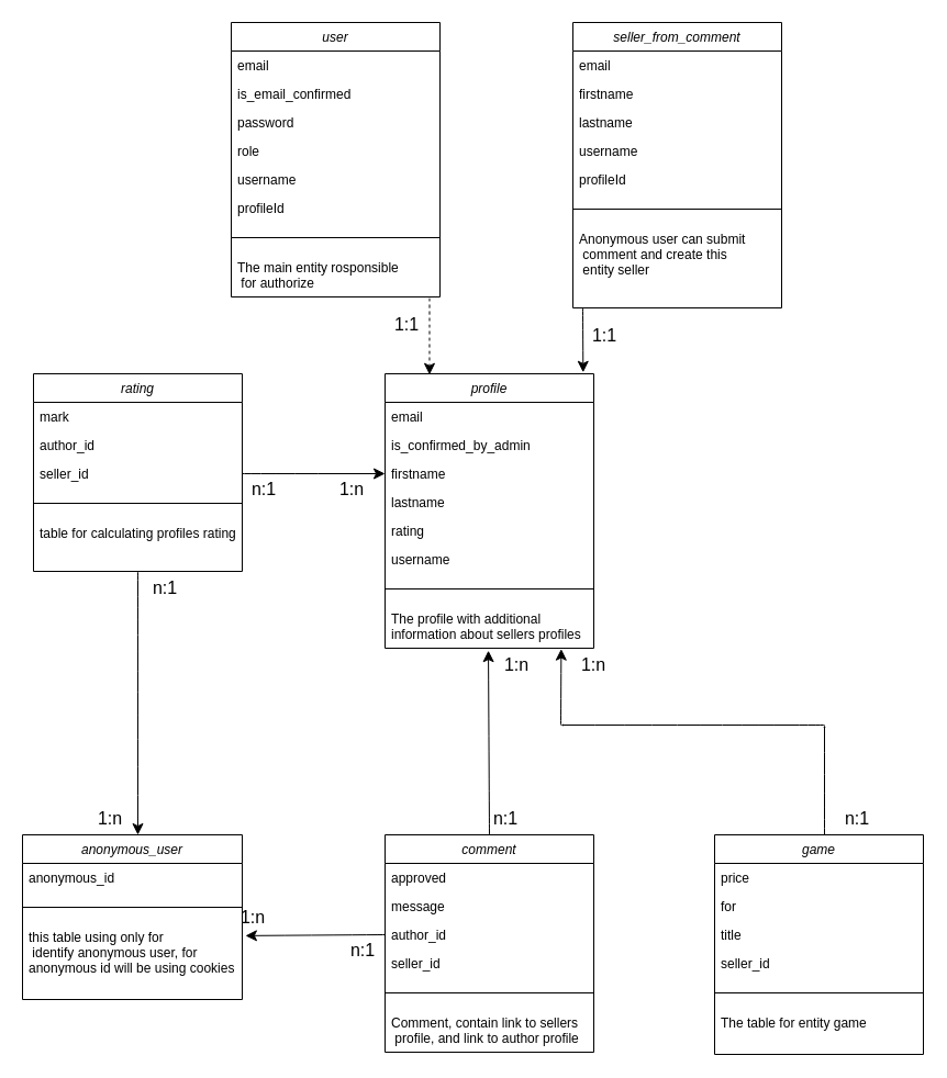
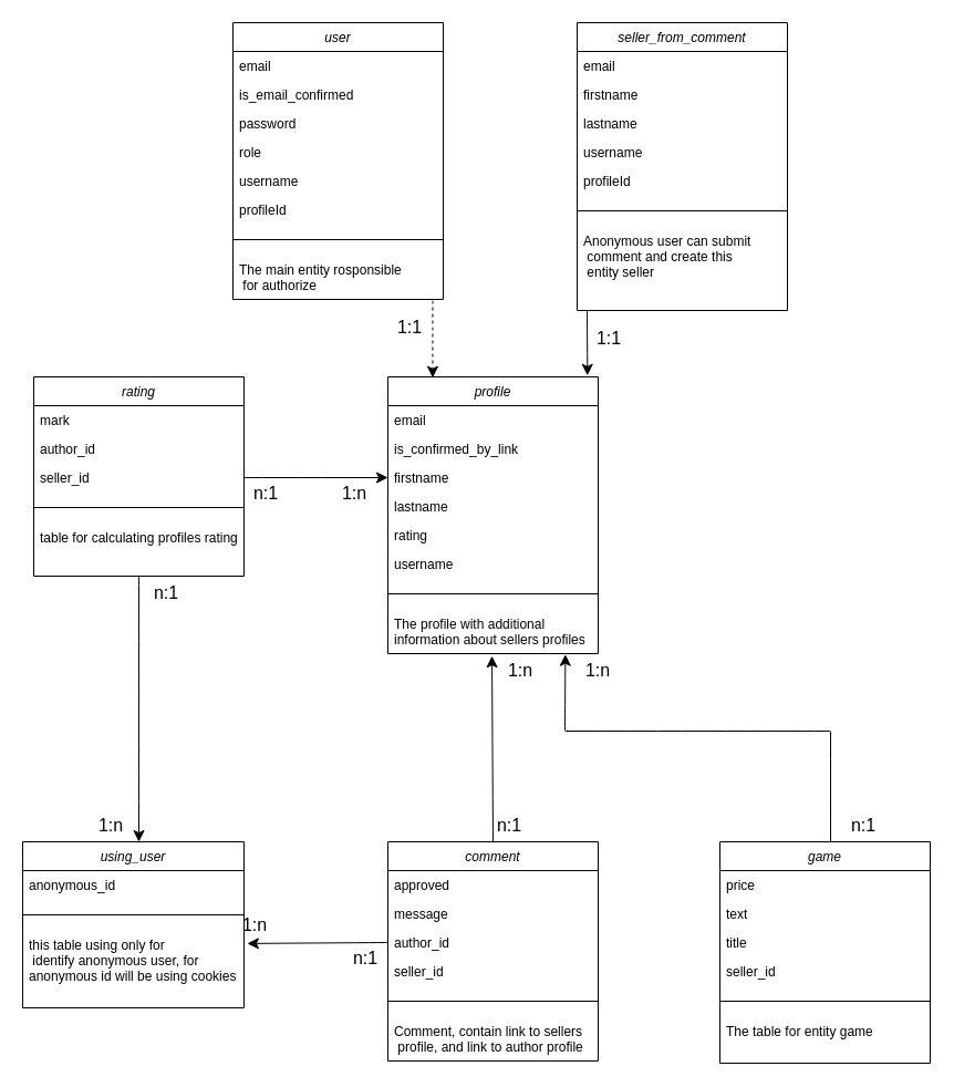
- <mxCell id="22" value="is_confirmed_by_admin" style="text;align=left;verticalAlign=top;spacingLeft=4;spacingRight=4;overflow=hidden;rotatable=0;points=[[0,0.5],[1,0.5]];portConstraint=eastwest;rounded=0;shadow=0;html=0;" vertex="1" parent="20"><mxGeometry y="52" width="190" height="26" as="geometry" /></mxCell>
+ <mxCell id="22" value="is_confirmed_by_link" style="text;align=left;verticalAlign=top;spacingLeft=4;spacingRight=4;overflow=hidden;rotatable=0;points=[[0,0.5],[1,0.5]];portConstraint=eastwest;rounded=0;shadow=0;html=0;" vertex="1" parent="20"><mxGeometry y="52" width="190" height="26" as="geometry" /></mxCell>
- <mxCell id="40" value="anonymous_user" style="swimlane;fontStyle=2;align=center;verticalAlign=top;childLayout=stackLayout;horizontal=1;startSize=26;horizontalStack=0;resizeParent=1;resizeLast=0;collapsible=1;marginBottom=0;rounded=0;shadow=0;strokeWidth=1;" vertex="1" parent="1"><mxGeometry x="20" y="760" width="200" height="150" as="geometry"><mxRectangle x="230" y="140" width="160" height="26" as="alternateBounds" /></mxGeometry></mxCell>
+ <mxCell id="40" value="using_user" style="swimlane;fontStyle=2;align=center;verticalAlign=top;childLayout=stackLayout;horizontal=1;startSize=26;horizontalStack=0;resizeParent=1;resizeLast=0;collapsible=1;marginBottom=0;rounded=0;shadow=0;strokeWidth=1;" vertex="1" parent="1"><mxGeometry x="20" y="760" width="200" height="150" as="geometry"><mxRectangle x="230" y="140" width="160" height="26" as="alternateBounds" /></mxGeometry></mxCell>
- <mxCell id="52" value="for" style="text;align=left;verticalAlign=top;spacingLeft=4;spacingRight=4;overflow=hidden;rotatable=0;points=[[0,0.5],[1,0.5]];portConstraint=eastwest;rounded=0;shadow=0;html=0;" vertex="1" parent="50"><mxGeometry y="52" width="190" height="26" as="geometry" /></mxCell>
+ <mxCell id="52" value="text" style="text;align=left;verticalAlign=top;spacingLeft=4;spacingRight=4;overflow=hidden;rotatable=0;points=[[0,0.5],[1,0.5]];portConstraint=eastwest;rounded=0;shadow=0;html=0;" vertex="1" parent="50"><mxGeometry y="52" width="190" height="26" as="geometry" /></mxCell>
